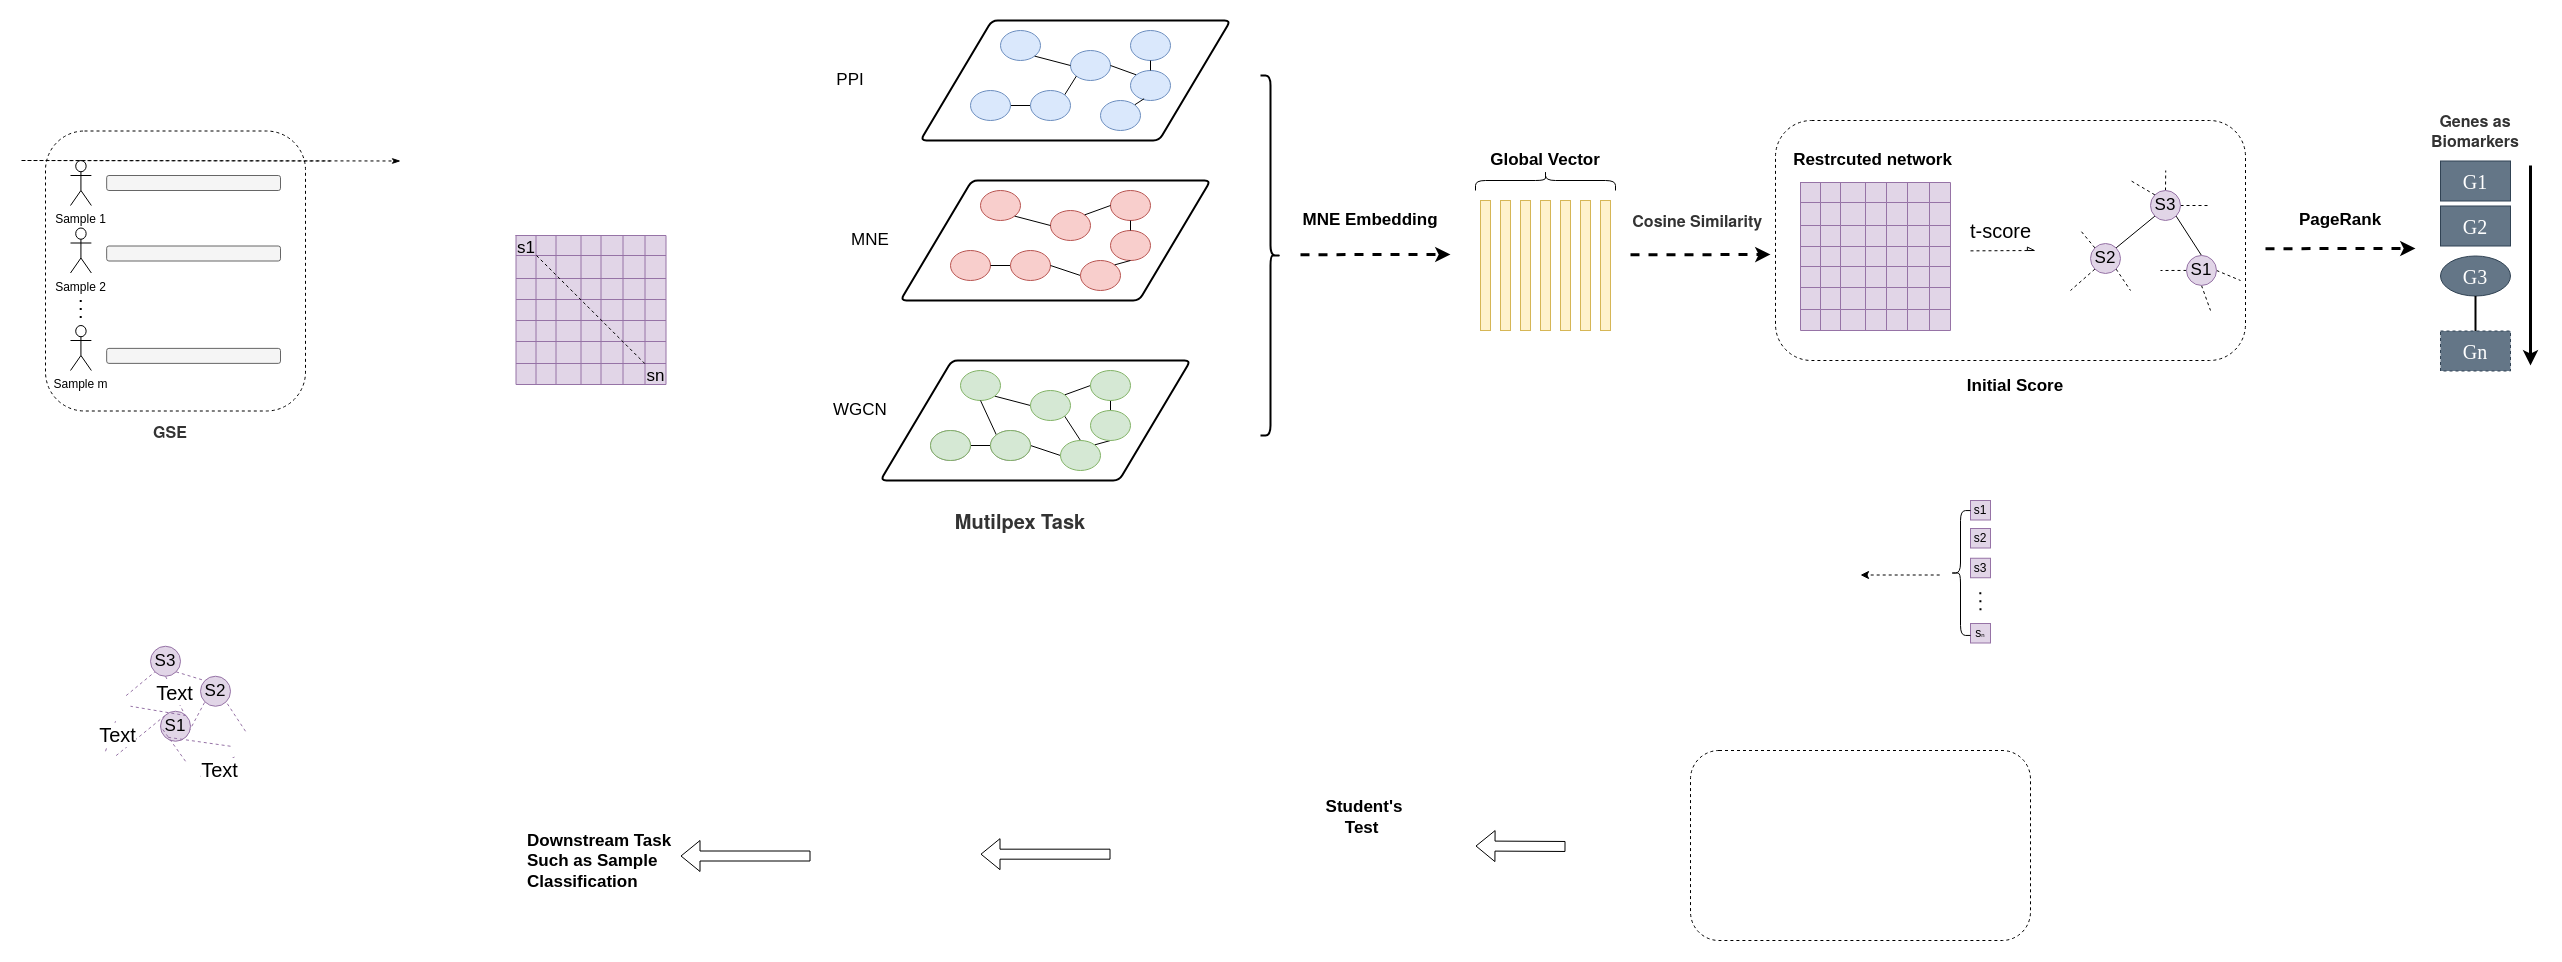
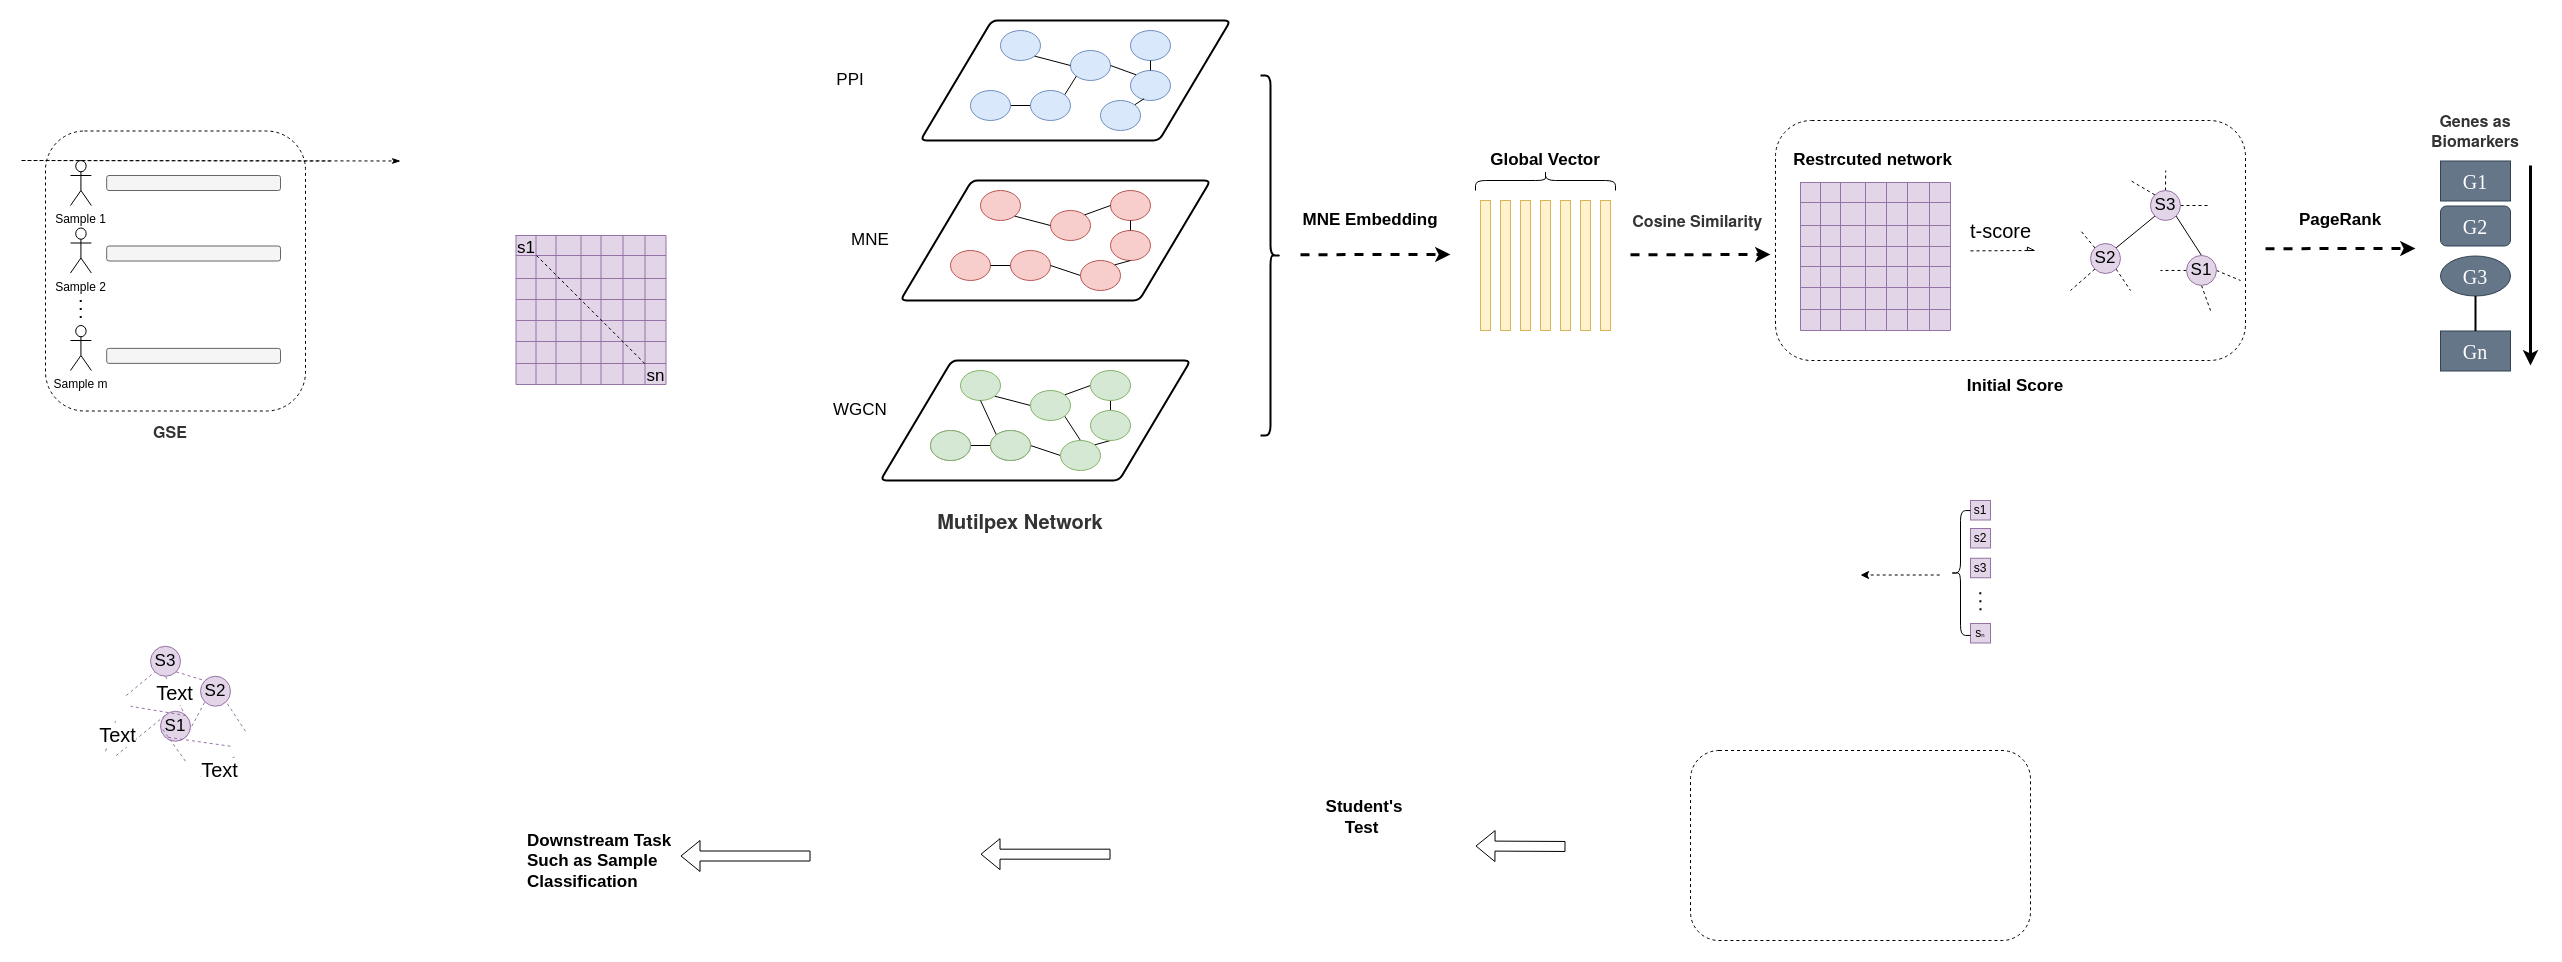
- <mxCell id="127" value="&lt;font style=&quot;font-size: 20px;&quot;&gt;G2&lt;/font&gt;" style="whiteSpace=wrap;html=1;strokeColor=#314354;fillColor=#647687;fontSize=13;fontFamily=Lucida Console;fontColor=#ffffff;" parent="1" vertex="1"><mxGeometry x="2440" y="205.5" width="70" height="40" as="geometry" /></mxCell>
+ <mxCell id="127" value="&lt;font style=&quot;font-size: 20px;&quot;&gt;G2&lt;/font&gt;" style="whiteSpace=wrap;html=1;strokeColor=#314354;fillColor=#647687;fontSize=13;fontFamily=Lucida Console;fontColor=#ffffff;rounded=1;" parent="1" vertex="1"><mxGeometry x="2440" y="205.5" width="70" height="40" as="geometry" /></mxCell>
- <mxCell id="129" value="&lt;font style=&quot;font-size: 20px;&quot;&gt;Gn&lt;/font&gt;" style="whiteSpace=wrap;html=1;strokeColor=#314354;fillColor=#647687;fontSize=13;fontFamily=Lucida Console;fontColor=#ffffff;dashed=1;" parent="1" vertex="1"><mxGeometry x="2440" y="330.5" width="70" height="40" as="geometry" /></mxCell>
+ <mxCell id="129" value="&lt;font style=&quot;font-size: 20px;&quot;&gt;Gn&lt;/font&gt;" style="whiteSpace=wrap;html=1;strokeColor=#314354;fillColor=#647687;fontSize=13;fontFamily=Lucida Console;fontColor=#ffffff;" parent="1" vertex="1"><mxGeometry x="2440" y="330.5" width="70" height="40" as="geometry" /></mxCell>
- <mxCell id="124" value="&lt;span style=&quot;color: rgb(51, 51, 51); font-family: &amp;quot;Microsoft YaHei&amp;quot;, 微软雅黑, ff-yoga-web-pro, &amp;quot;Georgia,serif&amp;quot;, STXihei, 华文细黑, &amp;quot;Helvetica Neue&amp;quot;, &amp;quot;IBM Plex Mono&amp;quot;, &amp;quot;Space Grotesk&amp;quot;, &amp;quot;Roboto Slab&amp;quot;, &amp;quot;sans-serif&amp;quot;, Helvetica, Arial, &amp;quot;sans-serif&amp;quot;, &amp;quot;serif&amp;quot;; text-align: left; background-color: rgb(255, 255, 255);&quot;&gt;&lt;font style=&quot;font-size: 20px;&quot;&gt;Mutilpex Task&lt;/font&gt;&lt;/span&gt;" style="whiteSpace=wrap;html=1;strokeColor=none;fillColor=none;fontStyle=1;strokeWidth=4;" parent="1" vertex="1"><mxGeometry x="910" y="500" width="220" height="40" as="geometry" /></mxCell>
+ <mxCell id="124" value="&lt;span style=&quot;color: rgb(51, 51, 51); font-family: &amp;quot;Microsoft YaHei&amp;quot;, 微软雅黑, ff-yoga-web-pro, &amp;quot;Georgia,serif&amp;quot;, STXihei, 华文细黑, &amp;quot;Helvetica Neue&amp;quot;, &amp;quot;IBM Plex Mono&amp;quot;, &amp;quot;Space Grotesk&amp;quot;, &amp;quot;Roboto Slab&amp;quot;, &amp;quot;sans-serif&amp;quot;, Helvetica, Arial, &amp;quot;sans-serif&amp;quot;, &amp;quot;serif&amp;quot;; text-align: left; background-color: rgb(255, 255, 255);&quot;&gt;&lt;font style=&quot;font-size: 20px;&quot;&gt;Mutilpex Network&lt;/font&gt;&lt;/span&gt;" style="whiteSpace=wrap;html=1;strokeColor=none;fillColor=none;fontStyle=1;strokeWidth=4;" parent="1" vertex="1"><mxGeometry x="910" y="500" width="220" height="40" as="geometry" /></mxCell>
